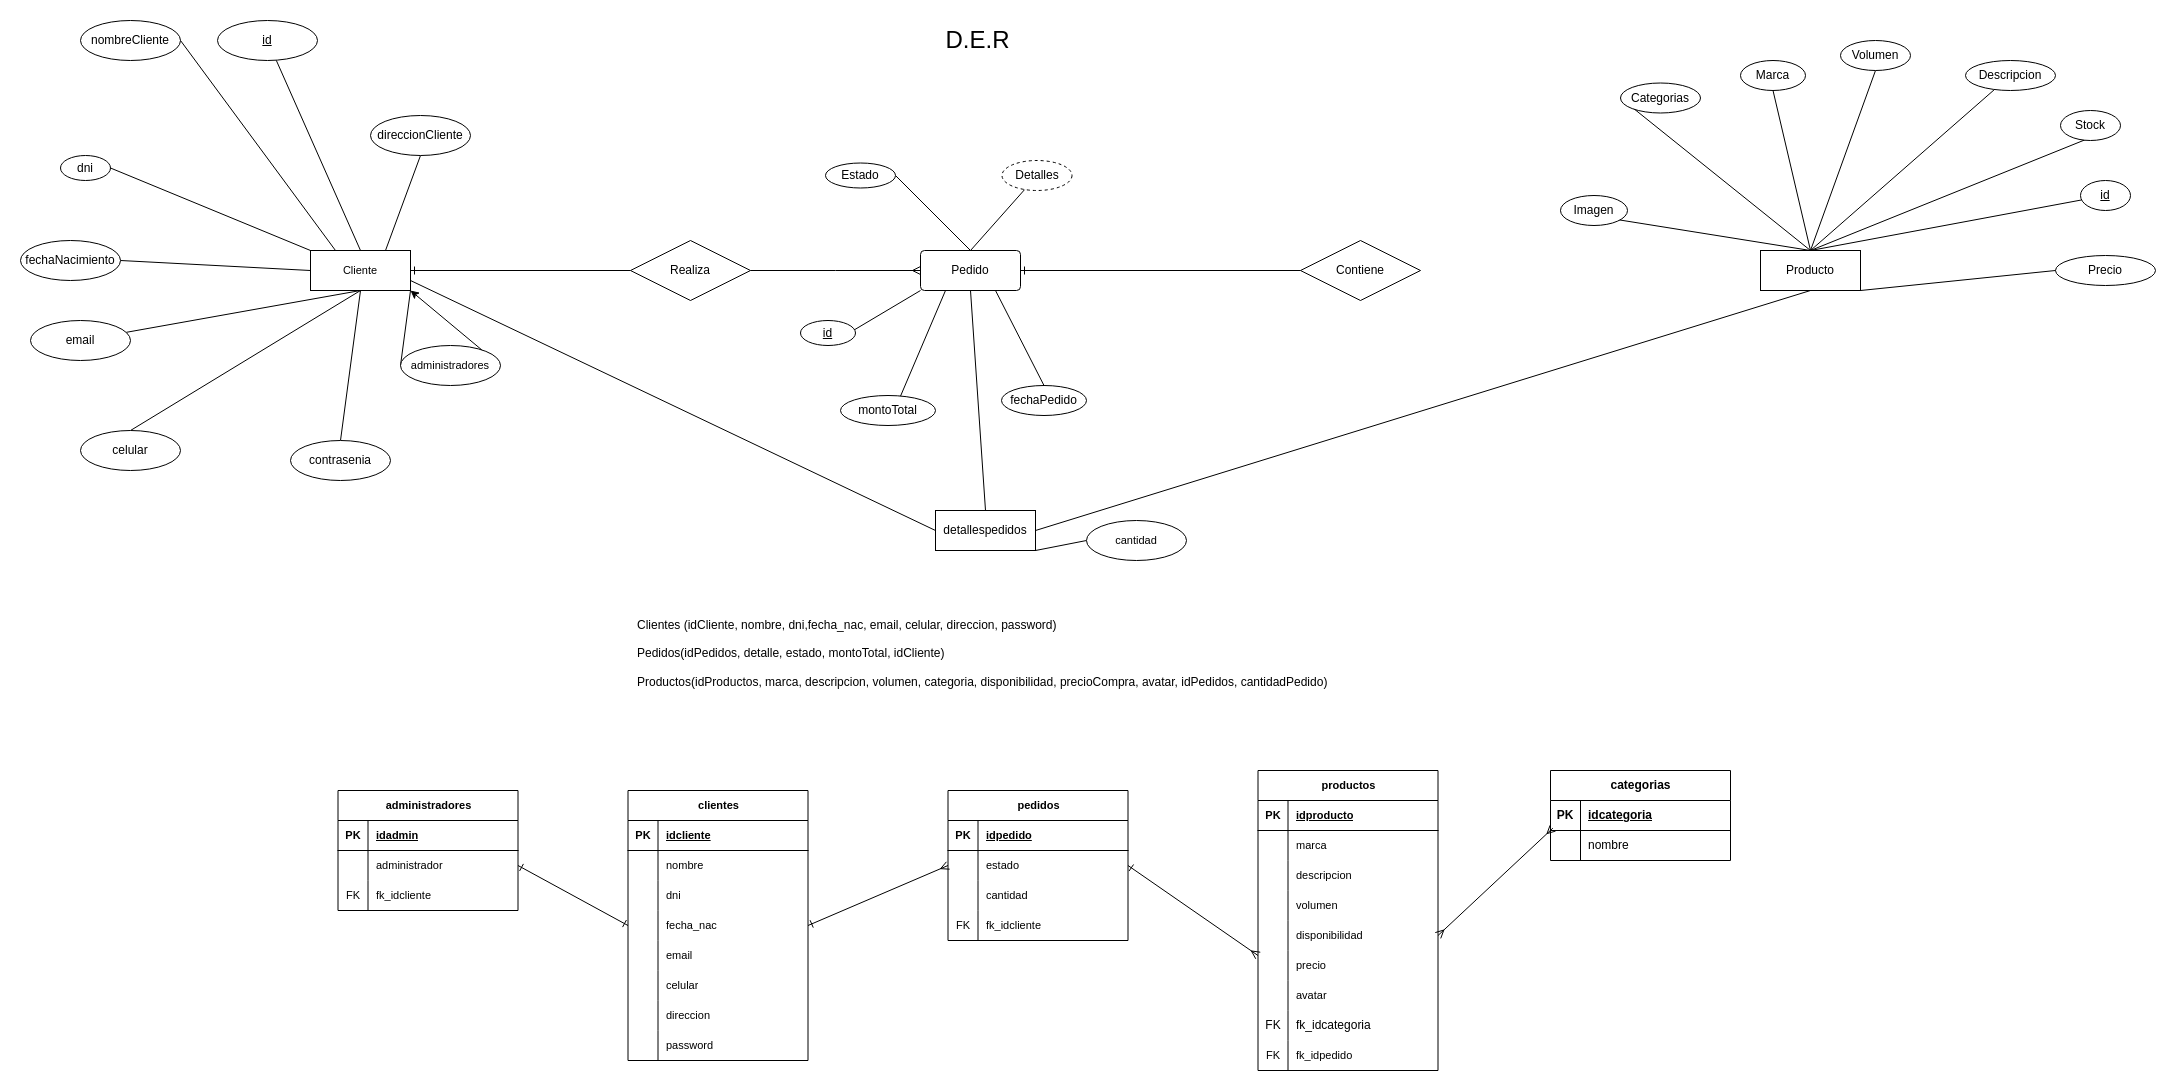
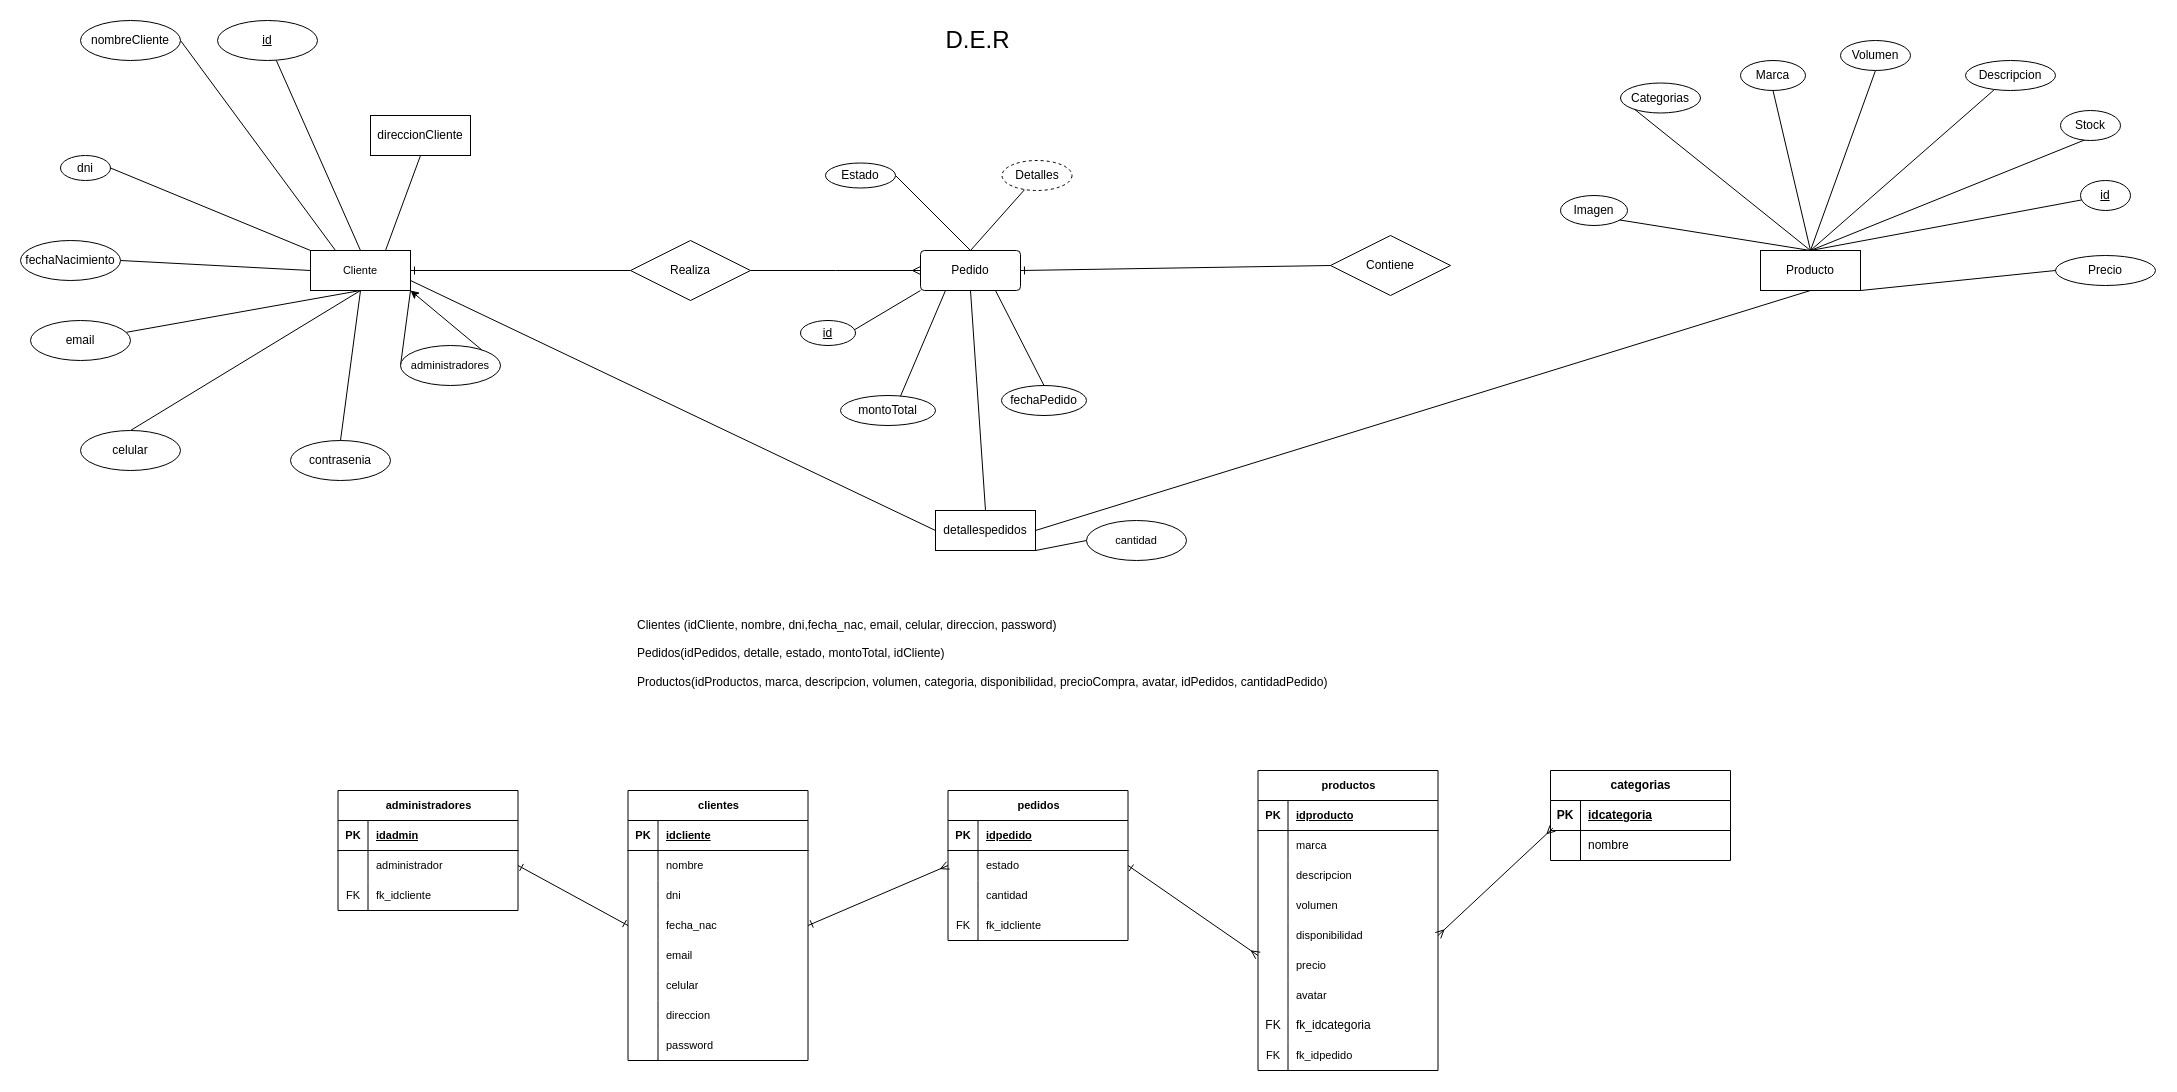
- <mxCell id="25" value="&lt;font style=&quot;font-size: 12px;&quot;&gt;direccionCliente&lt;/font&gt;" style="ellipse;whiteSpace=wrap;html=1;align=center;fontFamily=Helvetica;fontSize=11;fontColor=default;" parent="1" vertex="1"><mxGeometry x="370" y="115" width="100" height="40" as="geometry" /></mxCell>
+ <mxCell id="25" value="&lt;font style=&quot;font-size: 12px;&quot;&gt;direccionCliente&lt;/font&gt;" style="whiteSpace=wrap;html=1;align=center;fontFamily=Helvetica;fontSize=11;fontColor=default;rounded=0;" parent="1" vertex="1"><mxGeometry x="370" y="115" width="100" height="40" as="geometry" /></mxCell>
- <mxCell id="48" value="Contiene" style="shape=rhombus;perimeter=rhombusPerimeter;whiteSpace=wrap;html=1;align=center;" parent="1" vertex="1"><mxGeometry x="1300" y="240" width="120" height="60" as="geometry" /></mxCell>
+ <mxCell id="48" value="Contiene" style="shape=rhombus;perimeter=rhombusPerimeter;whiteSpace=wrap;html=1;align=center;" parent="1" vertex="1"><mxGeometry x="1330" y="235" width="120" height="60" as="geometry" /></mxCell>
